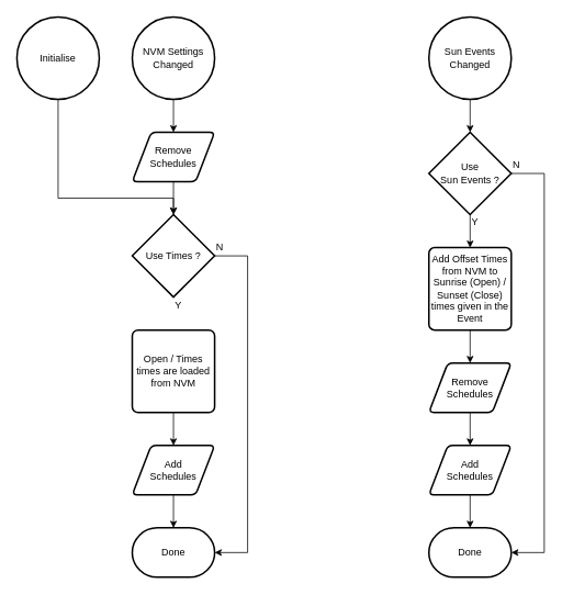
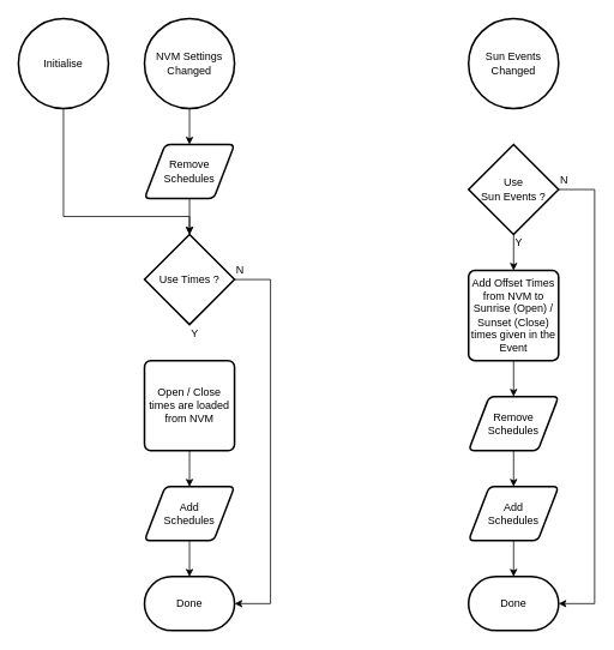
- <mxCell id="4" style="edgeStyle=orthogonalEdgeStyle;rounded=0;orthogonalLoop=1;jettySize=auto;html=1;entryX=0.5;entryY=0;entryDx=0;entryDy=0;entryPerimeter=0;" edge="1" parent="1" source="5" target="10"><mxGeometry relative="1" as="geometry" /></mxCell>
- <mxCell id="18" value="Open / Times times are loaded from NVM" style="rounded=1;whiteSpace=wrap;html=1;absoluteArcSize=1;arcSize=14;strokeWidth=2;" vertex="1" parent="1"><mxGeometry x="160" y="400" width="100" height="100" as="geometry" /></mxCell>
+ <mxCell id="18" value="Open / Close times are loaded from NVM" style="rounded=1;whiteSpace=wrap;html=1;absoluteArcSize=1;arcSize=14;strokeWidth=2;" vertex="1" parent="1"><mxGeometry x="160" y="400" width="100" height="100" as="geometry" /></mxCell>
